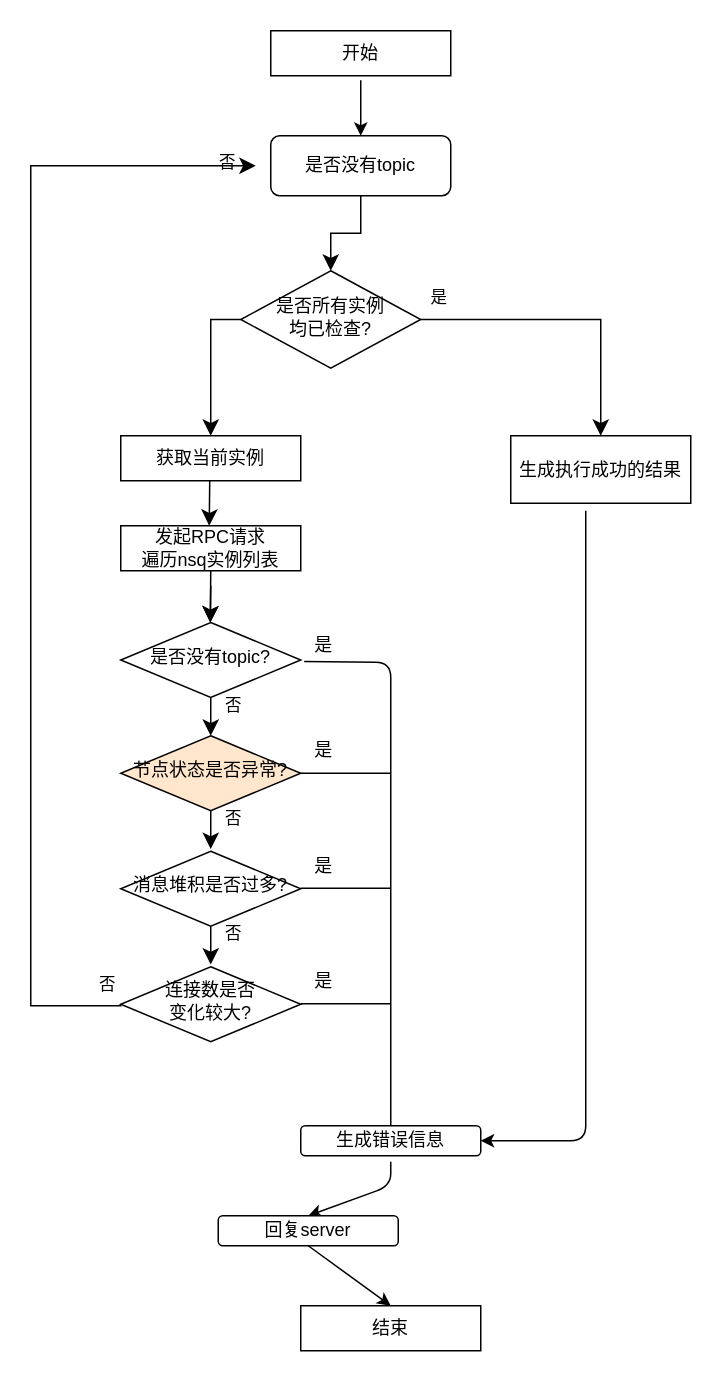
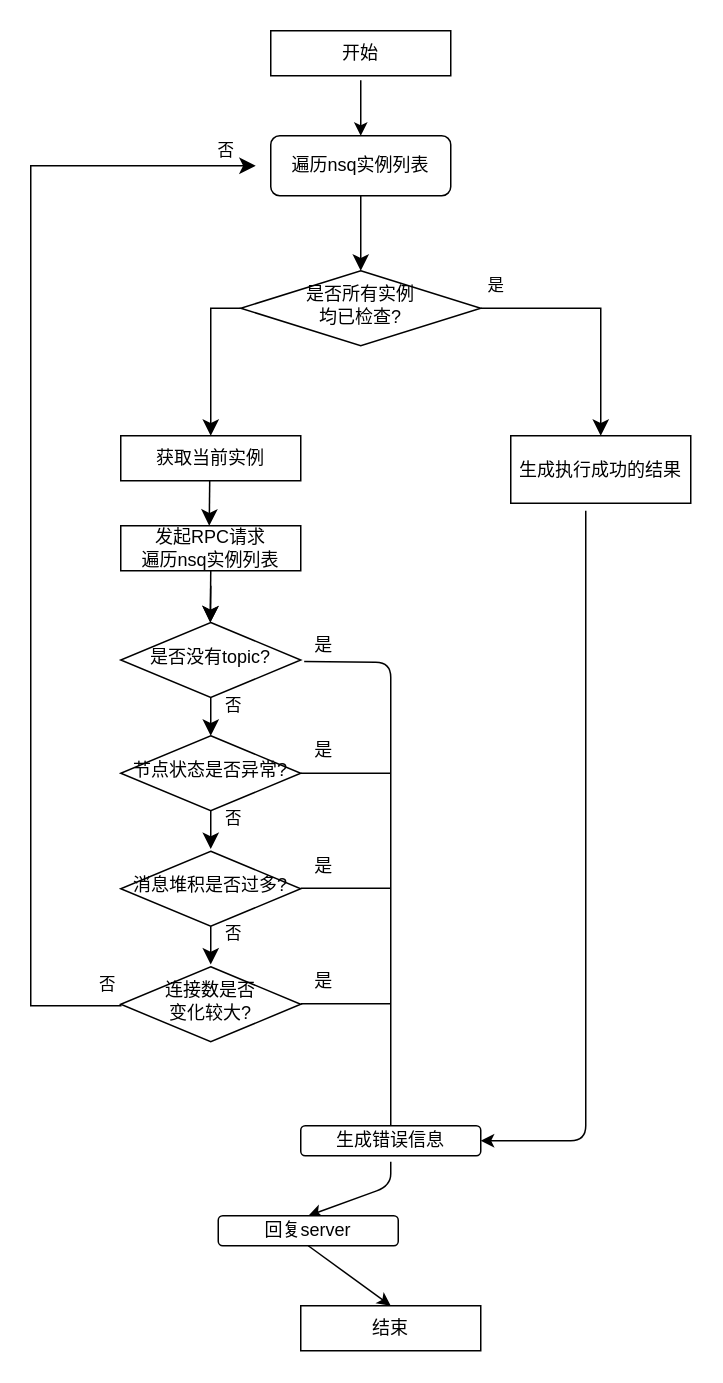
- <mxCell id="3" value="是否没有topic" style="rounded=1;whiteSpace=wrap;html=1;fontSize=12;glass=0;strokeWidth=1;shadow=0;" parent="1" vertex="1"><mxGeometry x="180" y="90" width="120" height="40" as="geometry" /></mxCell>
+ <mxCell id="3" value="遍历nsq实例列表" style="rounded=1;whiteSpace=wrap;html=1;fontSize=12;glass=0;strokeWidth=1;shadow=0;" parent="1" vertex="1"><mxGeometry x="180" y="90" width="120" height="40" as="geometry" /></mxCell>
- <mxCell id="6" value="是否所有实例&lt;br&gt;均已检查?" style="rhombus;whiteSpace=wrap;html=1;shadow=0;fontFamily=Helvetica;fontSize=12;align=center;strokeWidth=1;spacing=6;spacingTop=-4;" parent="1" vertex="1"><mxGeometry x="160" y="180" width="120" height="65" as="geometry" /></mxCell>
+ <mxCell id="6" value="是否所有实例&lt;br&gt;均已检查?" style="rhombus;whiteSpace=wrap;html=1;shadow=0;fontFamily=Helvetica;fontSize=12;align=center;strokeWidth=1;spacing=6;spacingTop=-4;" parent="1" vertex="1"><mxGeometry x="160" y="180" width="160" height="50" as="geometry" /></mxCell>
- <mxCell id="24" value="节点状态是否异常?" style="rhombus;whiteSpace=wrap;html=1;shadow=0;fontFamily=Helvetica;fontSize=12;align=center;strokeWidth=1;spacing=6;spacingTop=-4;fillColor=#ffe6cc;" parent="1" vertex="1"><mxGeometry x="80" y="490" width="120" height="50" as="geometry" /></mxCell>
+ <mxCell id="24" value="节点状态是否异常?" style="rhombus;whiteSpace=wrap;html=1;shadow=0;fontFamily=Helvetica;fontSize=12;align=center;strokeWidth=1;spacing=6;spacingTop=-4;" parent="1" vertex="1"><mxGeometry x="80" y="490" width="120" height="50" as="geometry" /></mxCell>
